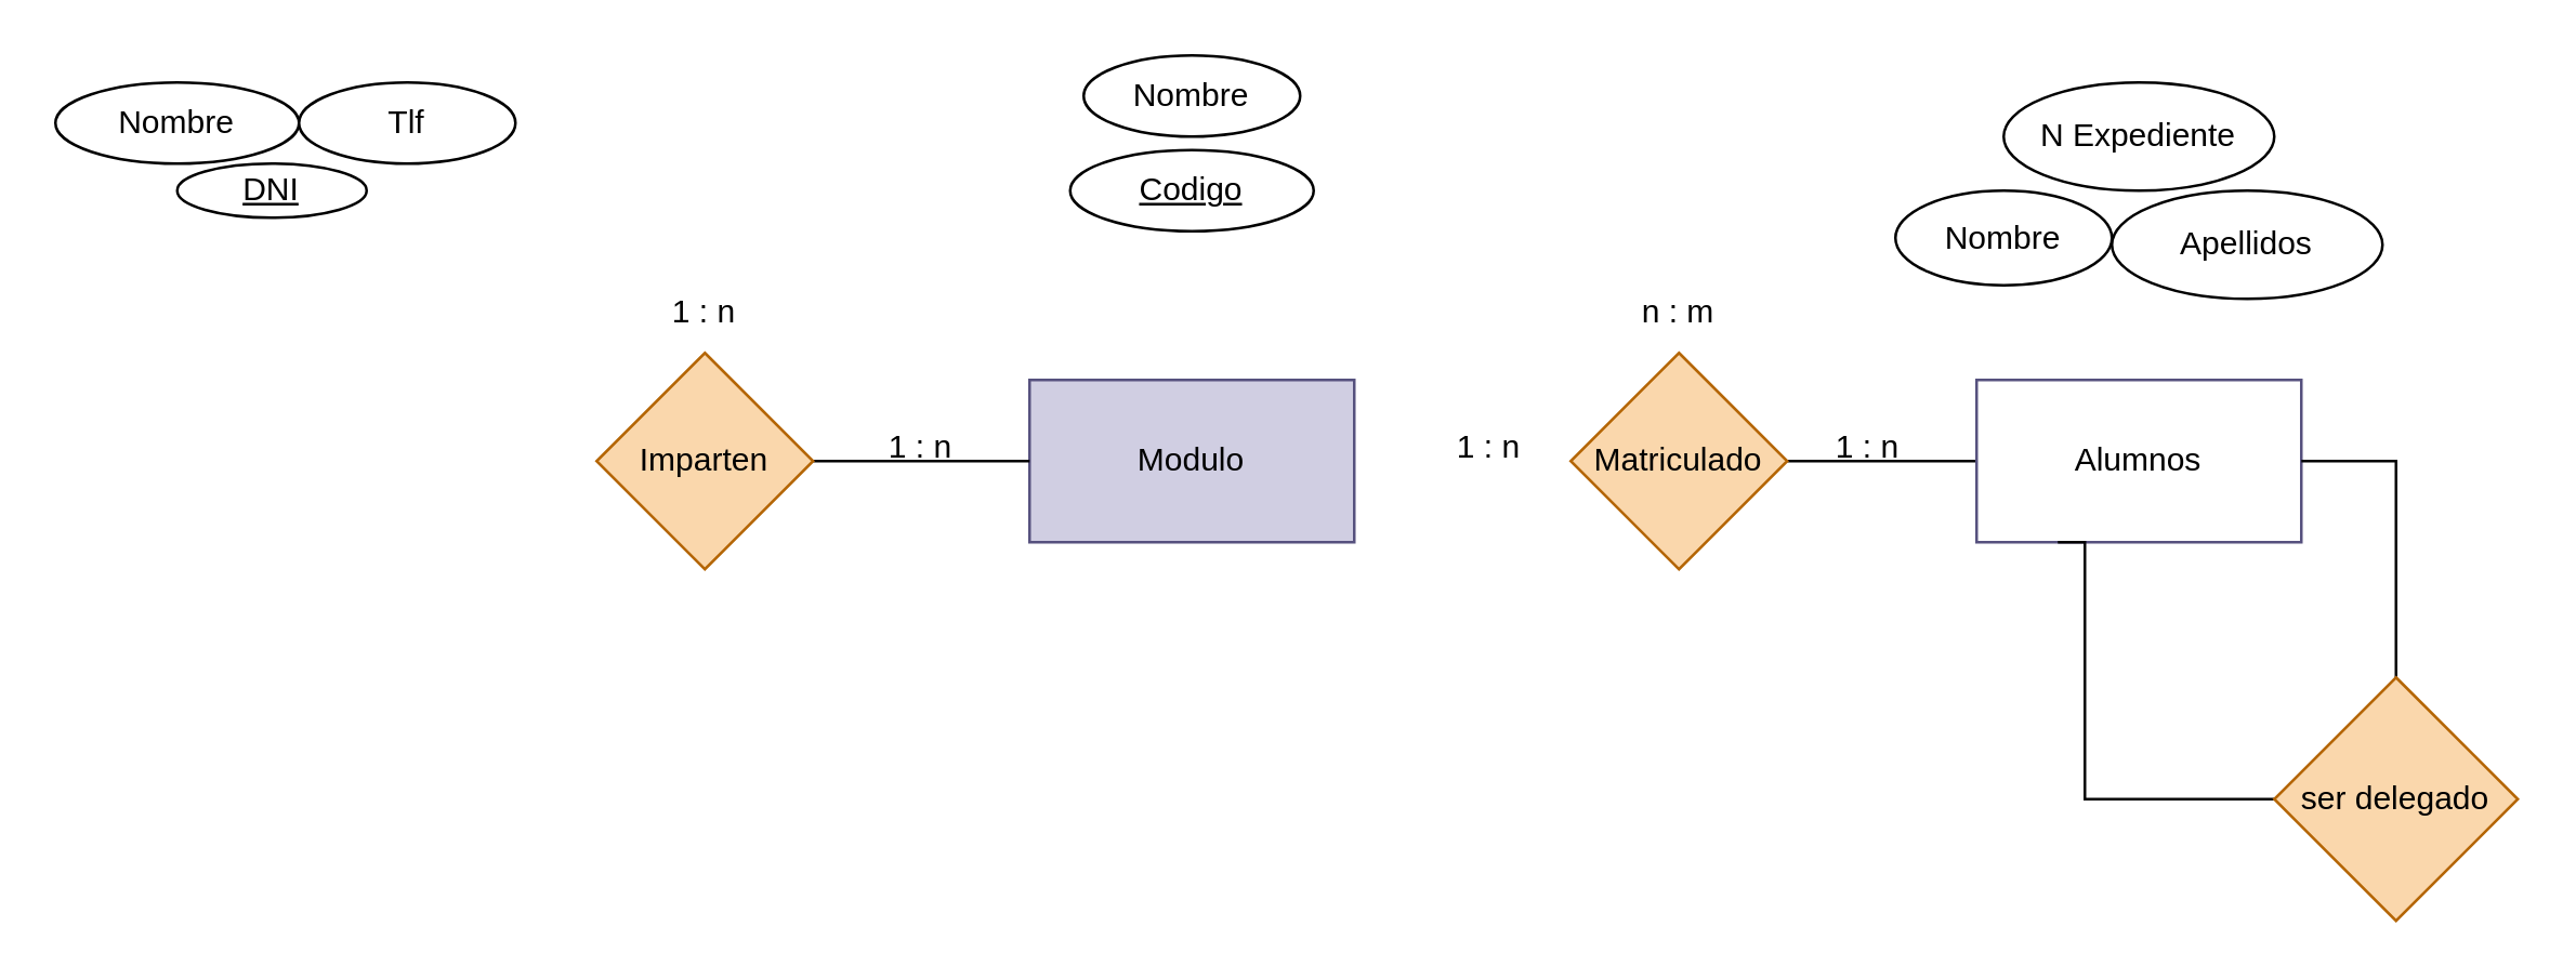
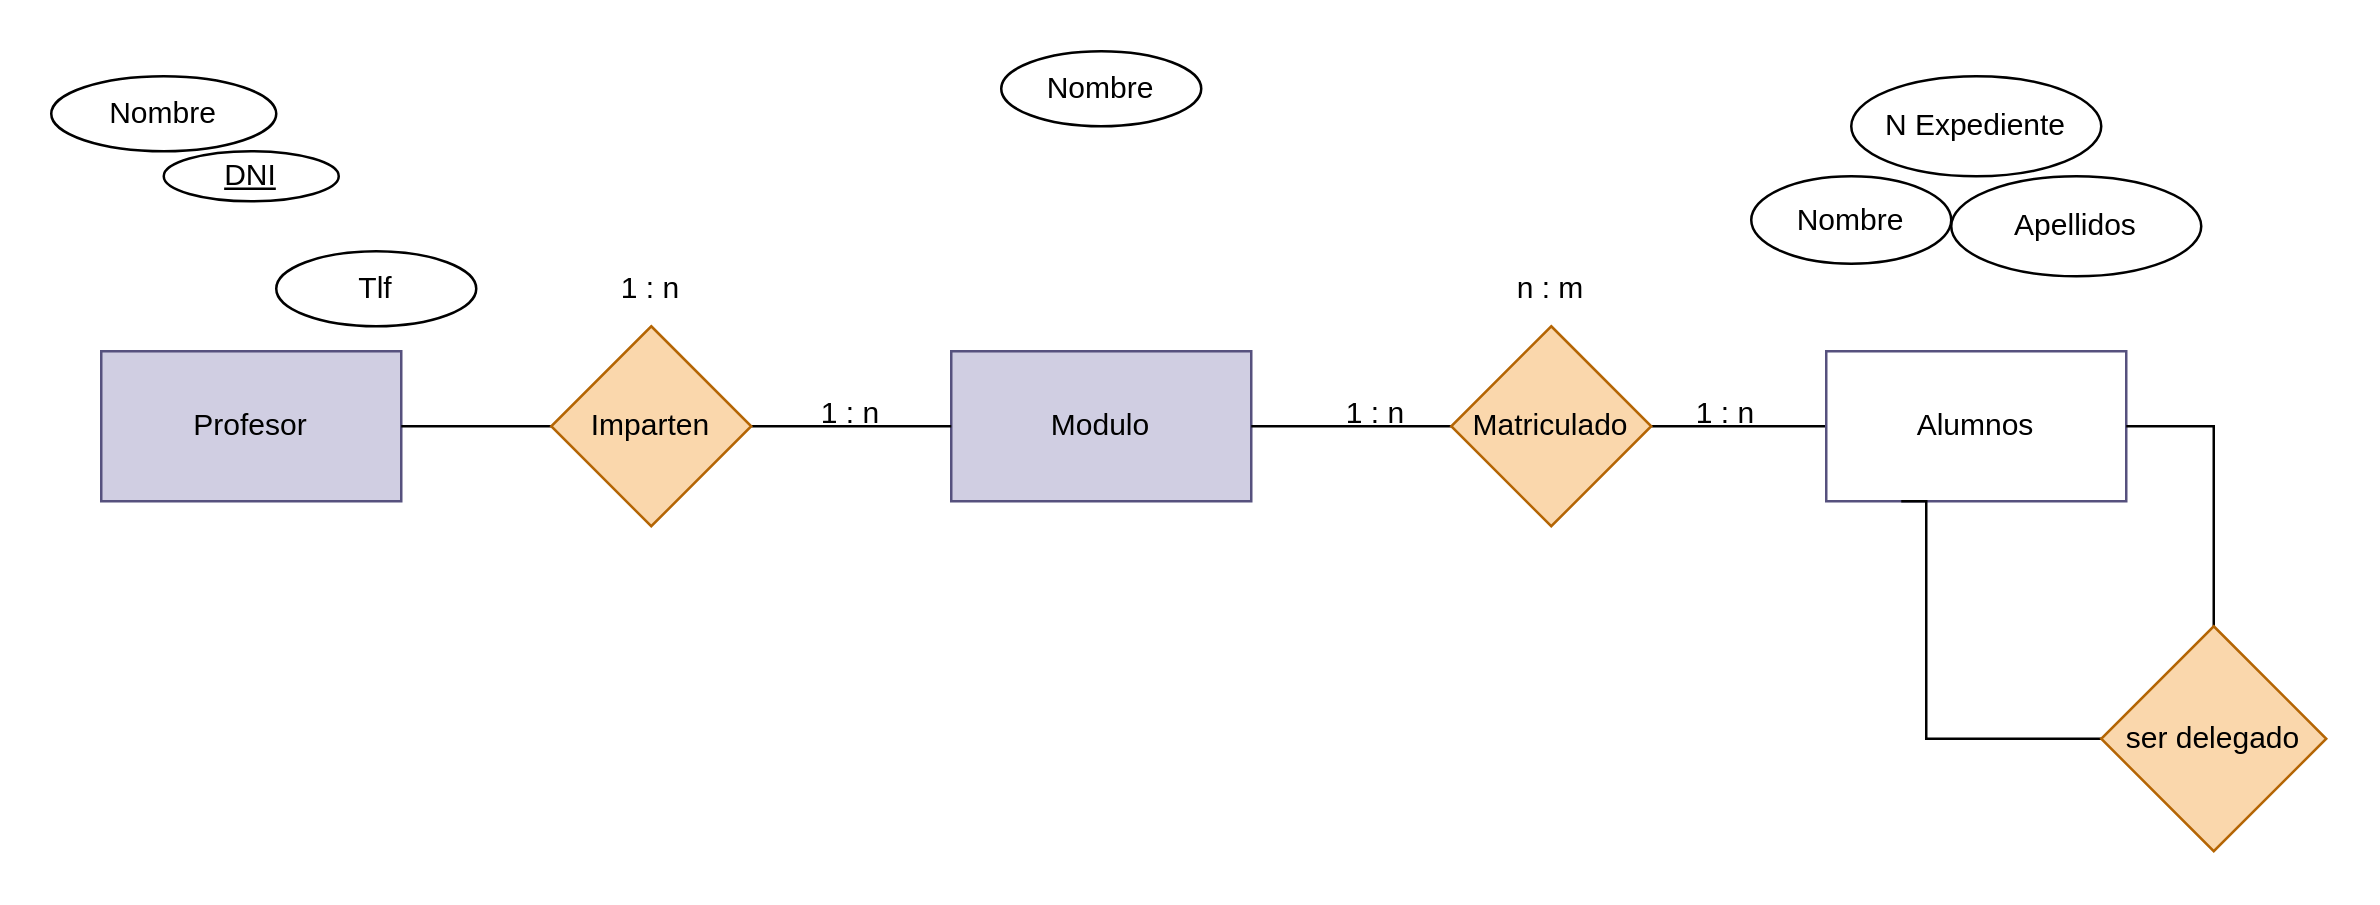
- <mxCell id="8" value="Tlf" style="ellipse;whiteSpace=wrap;html=1;align=center;" vertex="1" parent="1"><mxGeometry x="110" y="30" width="80" height="30" as="geometry" /></mxCell>
+ <mxCell id="8" value="Tlf" style="ellipse;whiteSpace=wrap;html=1;align=center;" vertex="1" parent="1"><mxGeometry x="110" y="100" width="80" height="30" as="geometry" /></mxCell>
- <mxCell id="10" value="Codigo" style="ellipse;whiteSpace=wrap;html=1;align=center;fontStyle=4;" vertex="1" parent="1"><mxGeometry x="395" y="55" width="90" height="30" as="geometry" /></mxCell>
+ <mxCell id="5" value="Profesor" style="rounded=0;whiteSpace=wrap;html=1;fillColor=#d0cee2;strokeColor=#56517e;" vertex="1" parent="1"><mxGeometry x="40" y="140" width="120" height="60" as="geometry" /></mxCell>
+ <mxCell id="15" value="" style="edgeStyle=orthogonalEdgeStyle;rounded=0;orthogonalLoop=1;jettySize=auto;html=1;endArrow=none;endFill=0;" edge="1" parent="1" source="5" target="16"><mxGeometry relative="1" as="geometry"><mxPoint x="160" y="170" as="sourcePoint" /><mxPoint x="380" y="170" as="targetPoint" /></mxGeometry></mxCell>
+ <mxCell id="18" value="" style="edgeStyle=orthogonalEdgeStyle;rounded=0;orthogonalLoop=1;jettySize=auto;html=1;entryX=0;entryY=0.5;entryDx=0;entryDy=0;endArrow=none;endFill=0;" edge="1" parent="1" source="3" target="19"><mxGeometry relative="1" as="geometry"><mxPoint x="500" y="170" as="sourcePoint" /><mxPoint x="730" y="170" as="targetPoint" /></mxGeometry></mxCell>
